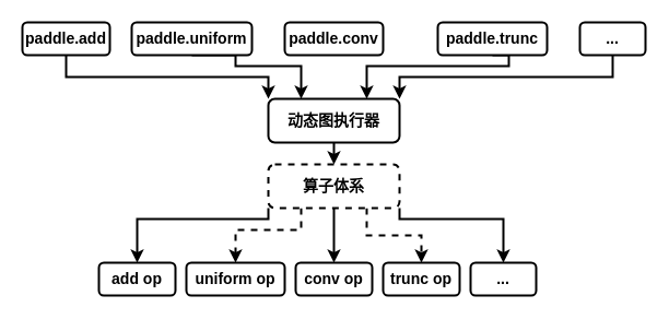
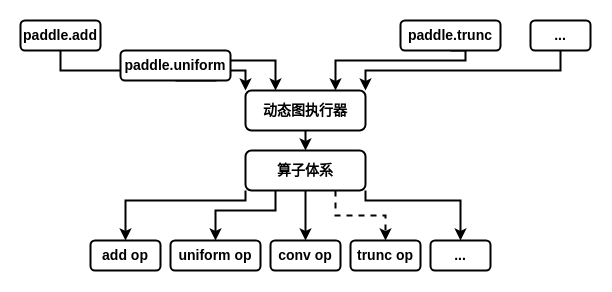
- <mxCell id="5" value="paddle.uniform" style="rounded=1;whiteSpace=wrap;html=1;fontStyle=1;fontSize=14;strokeWidth=2;" vertex="1" parent="1"><mxGeometry x="120" y="20" width="110" height="30" as="geometry" /></mxCell>
+ <mxCell id="5" value="paddle.uniform" style="rounded=1;whiteSpace=wrap;html=1;fontStyle=1;fontSize=14;strokeWidth=2;" vertex="1" parent="1"><mxGeometry x="120" y="50" width="110" height="30" as="geometry" /></mxCell>
- <mxCell id="6" value="paddle.conv" style="rounded=1;whiteSpace=wrap;html=1;fontStyle=1;fontSize=14;strokeWidth=2;" vertex="1" parent="1"><mxGeometry x="260" y="20" width="90" height="30" as="geometry" /></mxCell>
- <mxCell id="23" value="算子体系" style="rounded=1;whiteSpace=wrap;html=1;fontStyle=1;fontSize=14;strokeWidth=2;dashed=1;" vertex="1" parent="1"><mxGeometry x="245" y="150" width="120" height="40" as="geometry" /></mxCell>
+ <mxCell id="23" value="算子体系" style="rounded=1;whiteSpace=wrap;html=1;fontStyle=1;fontSize=14;strokeWidth=2;" vertex="1" parent="1"><mxGeometry x="245" y="150" width="120" height="40" as="geometry" /></mxCell>
- <mxCell id="19" style="edgeStyle=orthogonalEdgeStyle;rounded=0;orthogonalLoop=1;jettySize=auto;html=1;exitX=0.25;exitY=1;exitDx=0;exitDy=0;entryX=0.5;entryY=0;entryDx=0;entryDy=0;fontStyle=1;fontSize=14;strokeWidth=2;dashed=1;" edge="1" parent="1" source="23" target="12"><mxGeometry relative="1" as="geometry"><Array as="points"><mxPoint x="275" y="210" /><mxPoint x="215" y="210" /></Array></mxGeometry></mxCell>
+ <mxCell id="19" style="edgeStyle=orthogonalEdgeStyle;rounded=0;orthogonalLoop=1;jettySize=auto;html=1;exitX=0.25;exitY=1;exitDx=0;exitDy=0;entryX=0.5;entryY=0;entryDx=0;entryDy=0;fontStyle=1;fontSize=14;strokeWidth=2;" edge="1" parent="1" source="23" target="12"><mxGeometry relative="1" as="geometry"><Array as="points"><mxPoint x="275" y="210" /><mxPoint x="215" y="210" /></Array></mxGeometry></mxCell>
